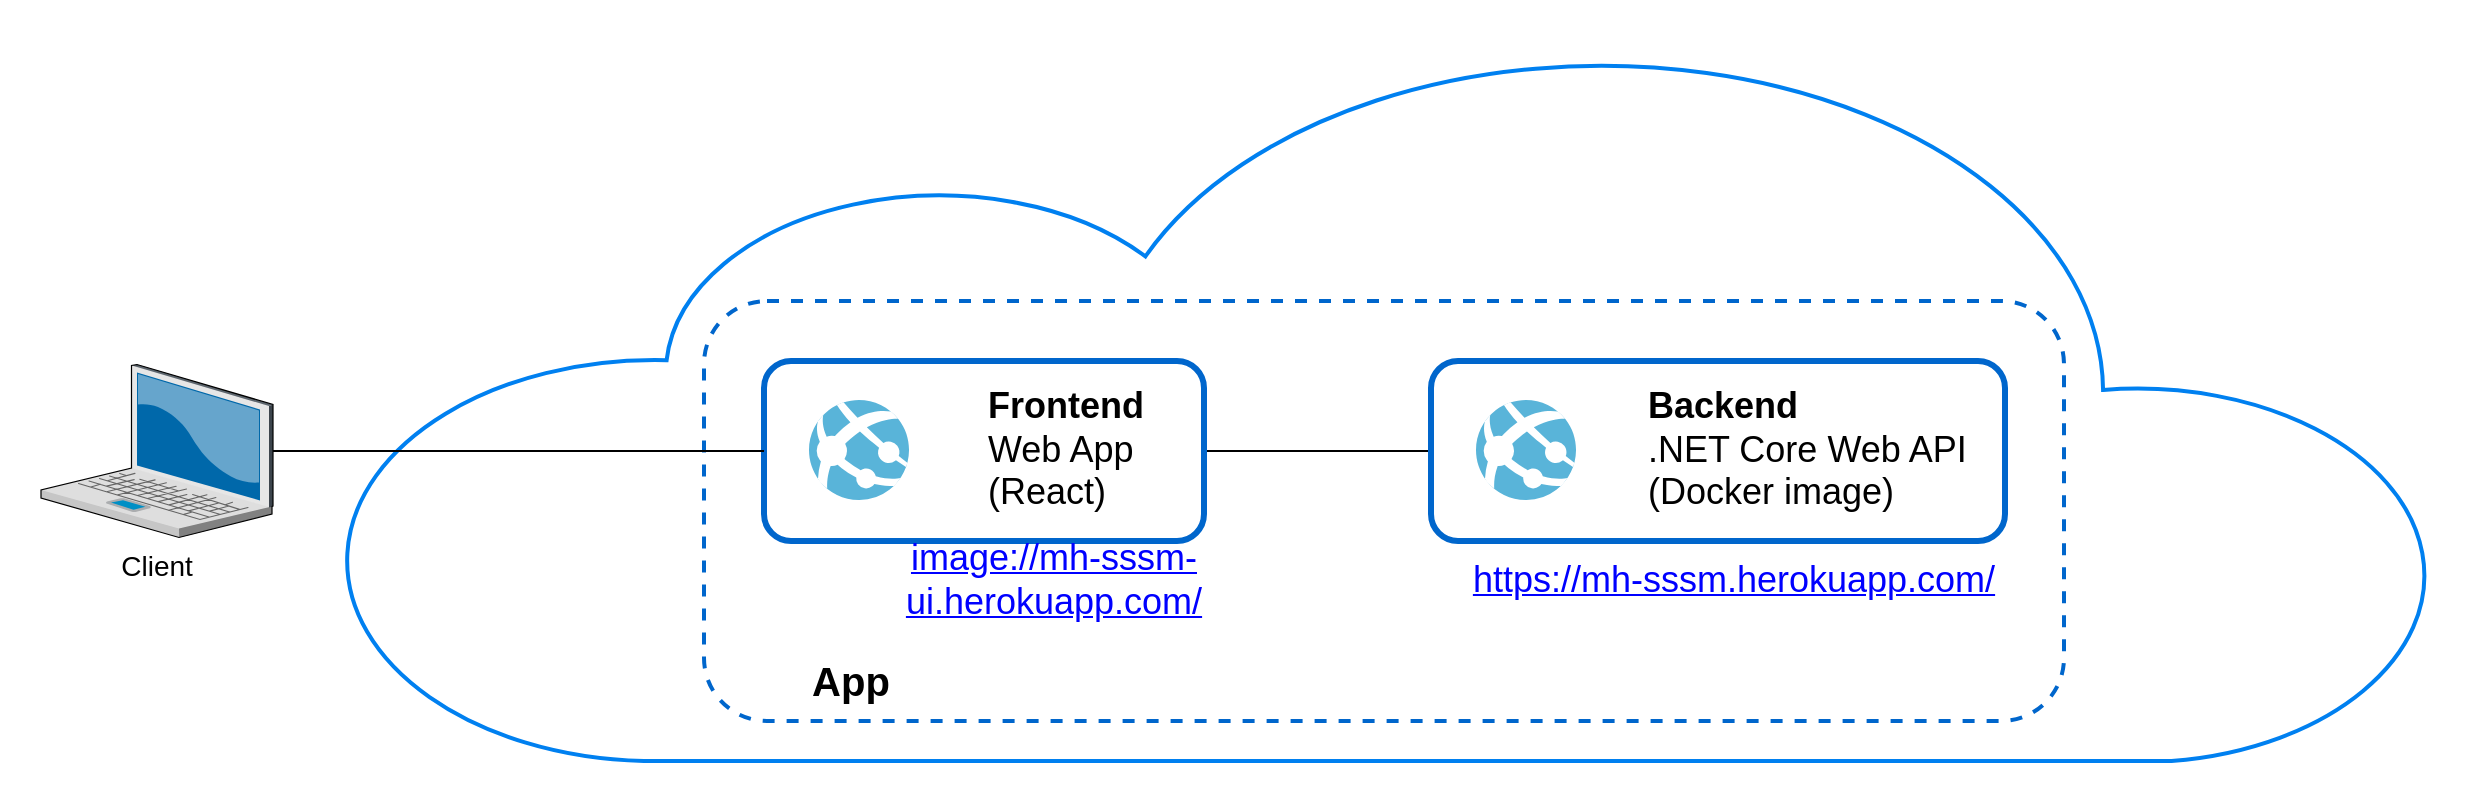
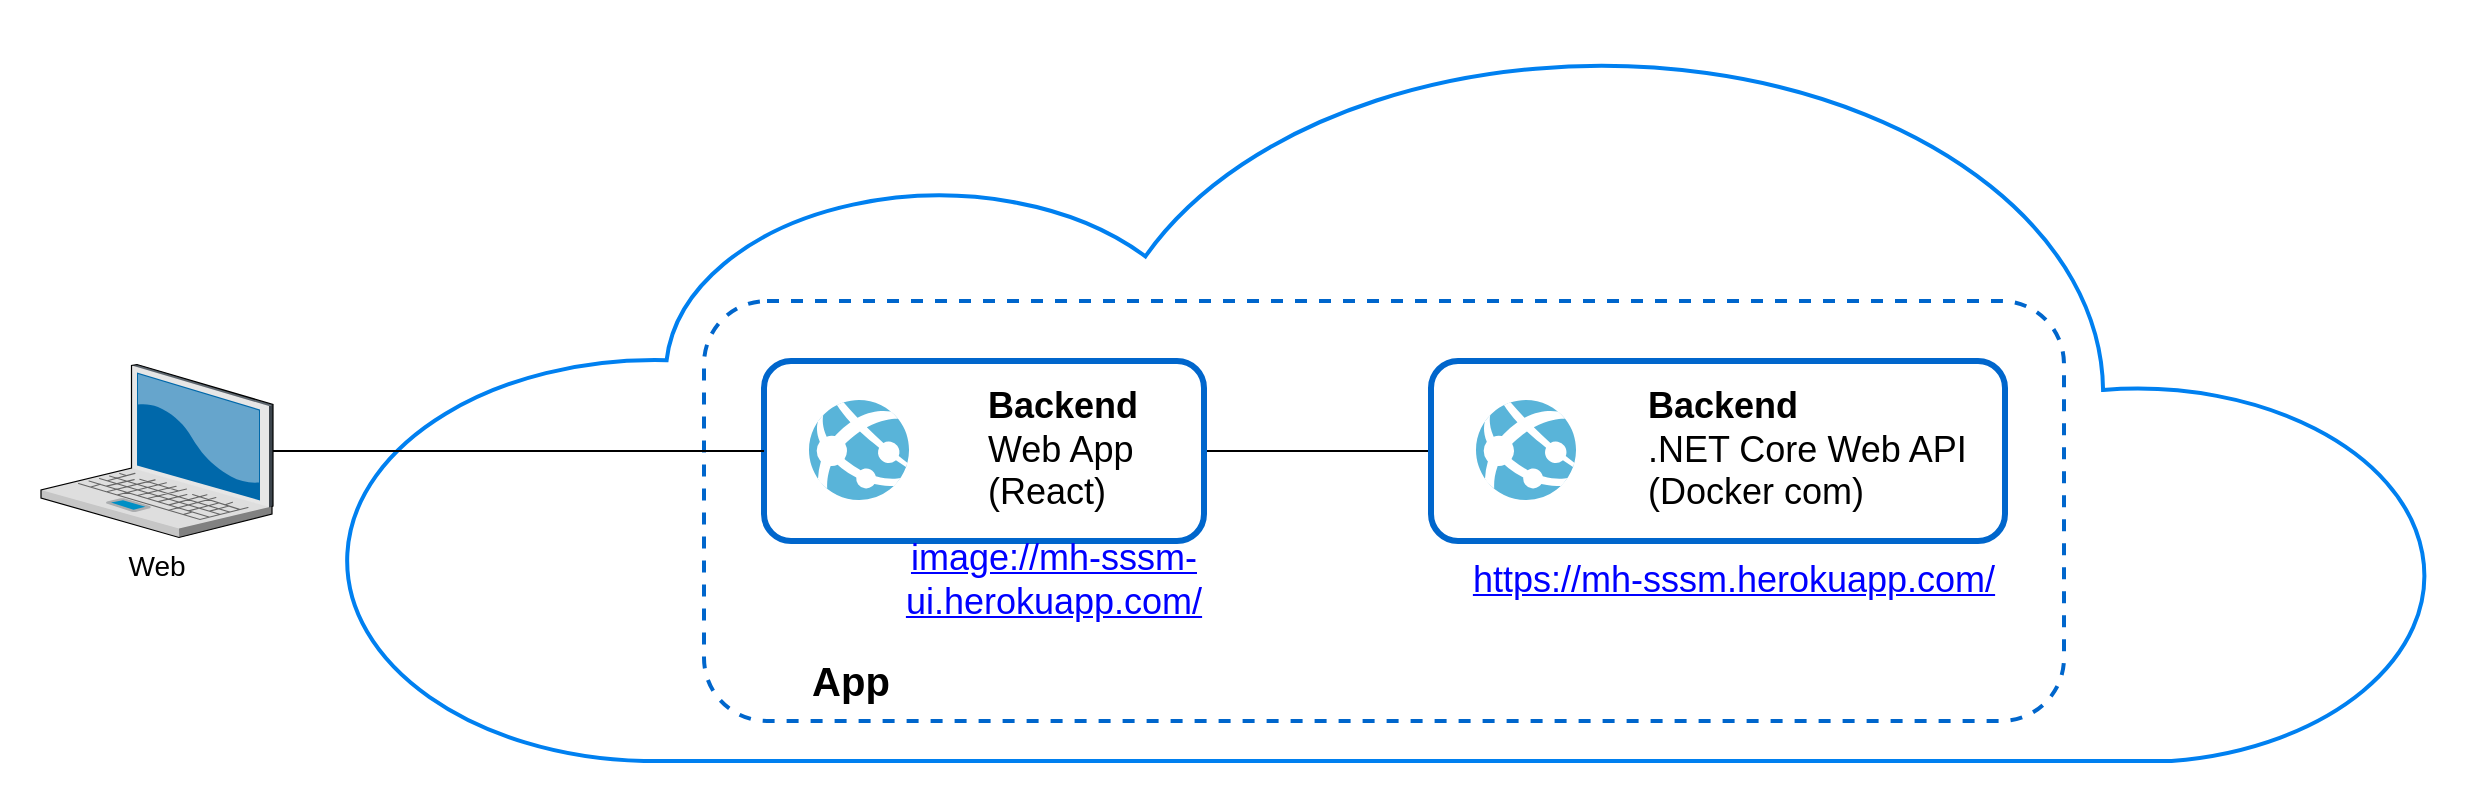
- <mxCell id="7" value="&lt;font style=&quot;font-size: 18px&quot;&gt;&lt;b&gt;Frontend &lt;/b&gt;Web App (React)&lt;/font&gt;" style="text;html=1;strokeColor=none;fillColor=none;align=left;verticalAlign=middle;whiteSpace=wrap;rounded=0;" vertex="1" parent="1"><mxGeometry x="491.5" y="200" width="100" height="50" as="geometry" /></mxCell>
+ <mxCell id="7" value="&lt;font style=&quot;font-size: 18px&quot;&gt;&lt;b&gt;Backend &lt;/b&gt;Web App (React)&lt;/font&gt;" style="text;html=1;strokeColor=none;fillColor=none;align=left;verticalAlign=middle;whiteSpace=wrap;rounded=0;" vertex="1" parent="1"><mxGeometry x="491.5" y="200" width="100" height="50" as="geometry" /></mxCell>
- <mxCell id="11" value="&lt;font style=&quot;font-size: 18px&quot;&gt;&lt;b&gt;Backend&lt;/b&gt;&lt;br&gt;.NET Core Web API&lt;br&gt;(Docker image)&lt;br&gt;&lt;/font&gt;" style="text;html=1;strokeColor=none;fillColor=none;align=left;verticalAlign=middle;whiteSpace=wrap;rounded=0;" vertex="1" parent="1"><mxGeometry x="821.5" y="195" width="237" height="60" as="geometry" /></mxCell>
+ <mxCell id="11" value="&lt;font style=&quot;font-size: 18px&quot;&gt;&lt;b&gt;Backend&lt;/b&gt;&lt;br&gt;.NET Core Web API&lt;br&gt;(Docker com)&lt;br&gt;&lt;/font&gt;" style="text;html=1;strokeColor=none;fillColor=none;align=left;verticalAlign=middle;whiteSpace=wrap;rounded=0;" vertex="1" parent="1"><mxGeometry x="821.5" y="195" width="237" height="60" as="geometry" /></mxCell>
- <mxCell id="15" value="Client" style="verticalLabelPosition=bottom;aspect=fixed;html=1;verticalAlign=top;strokeColor=none;shape=mxgraph.citrix.laptop_2;fillColor=#66B2FF;gradientColor=#0066CC;fontSize=14;" vertex="1" parent="1"><mxGeometry x="20" y="181.75" width="116" height="86.5" as="geometry" /></mxCell>
+ <mxCell id="15" value="Web" style="verticalLabelPosition=bottom;aspect=fixed;html=1;verticalAlign=top;strokeColor=none;shape=mxgraph.citrix.laptop_2;fillColor=#66B2FF;gradientColor=#0066CC;fontSize=14;" vertex="1" parent="1"><mxGeometry x="20" y="181.75" width="116" height="86.5" as="geometry" /></mxCell>
